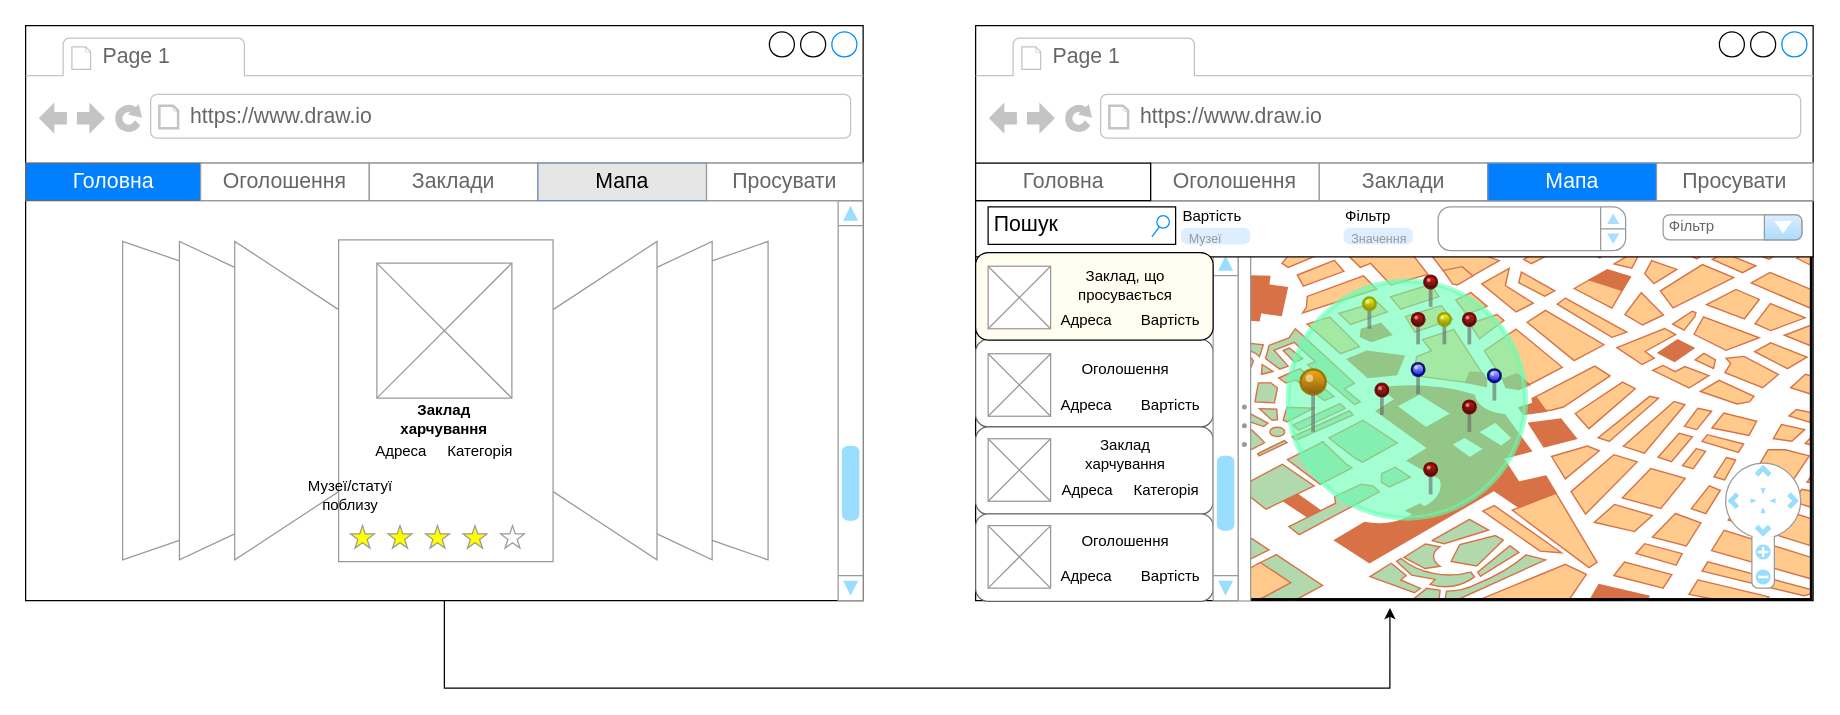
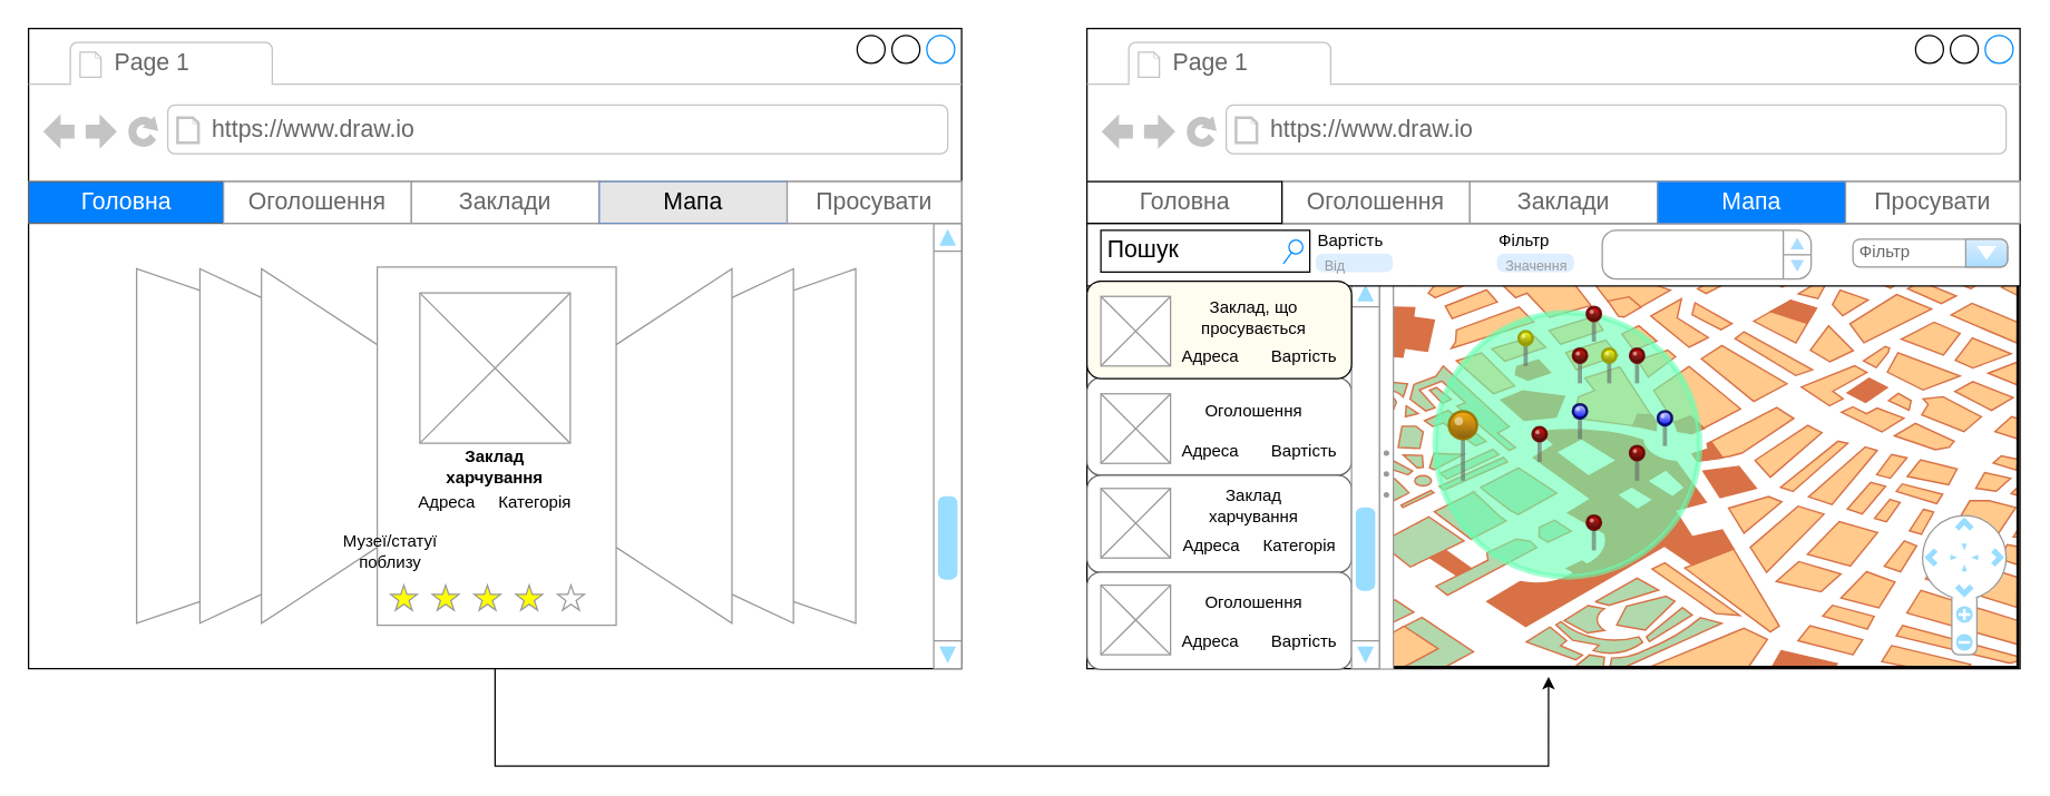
- <mxCell id="28" value="&lt;font style=&quot;font-size: 10px;&quot;&gt;Музеї&lt;/font&gt;" style="strokeWidth=1;shadow=0;dashed=0;align=center;html=1;shape=mxgraph.mockup.misc.rrect;rSize=5;strokeColor=none;fontSize=15;fontColor=#999999;fillColor=#ddeeff;align=left;spacingLeft=5;" vertex="1" parent="27"><mxGeometry x="164.35" y="21.67" width="55.3" height="13.33" as="geometry" /></mxCell>
+ <mxCell id="28" value="&lt;font style=&quot;font-size: 10px;&quot;&gt;Від&lt;/font&gt;" style="strokeWidth=1;shadow=0;dashed=0;align=center;html=1;shape=mxgraph.mockup.misc.rrect;rSize=5;strokeColor=none;fontSize=15;fontColor=#999999;fillColor=#ddeeff;align=left;spacingLeft=5;" vertex="1" parent="27"><mxGeometry x="164.35" y="21.67" width="55.3" height="13.33" as="geometry" /></mxCell>
